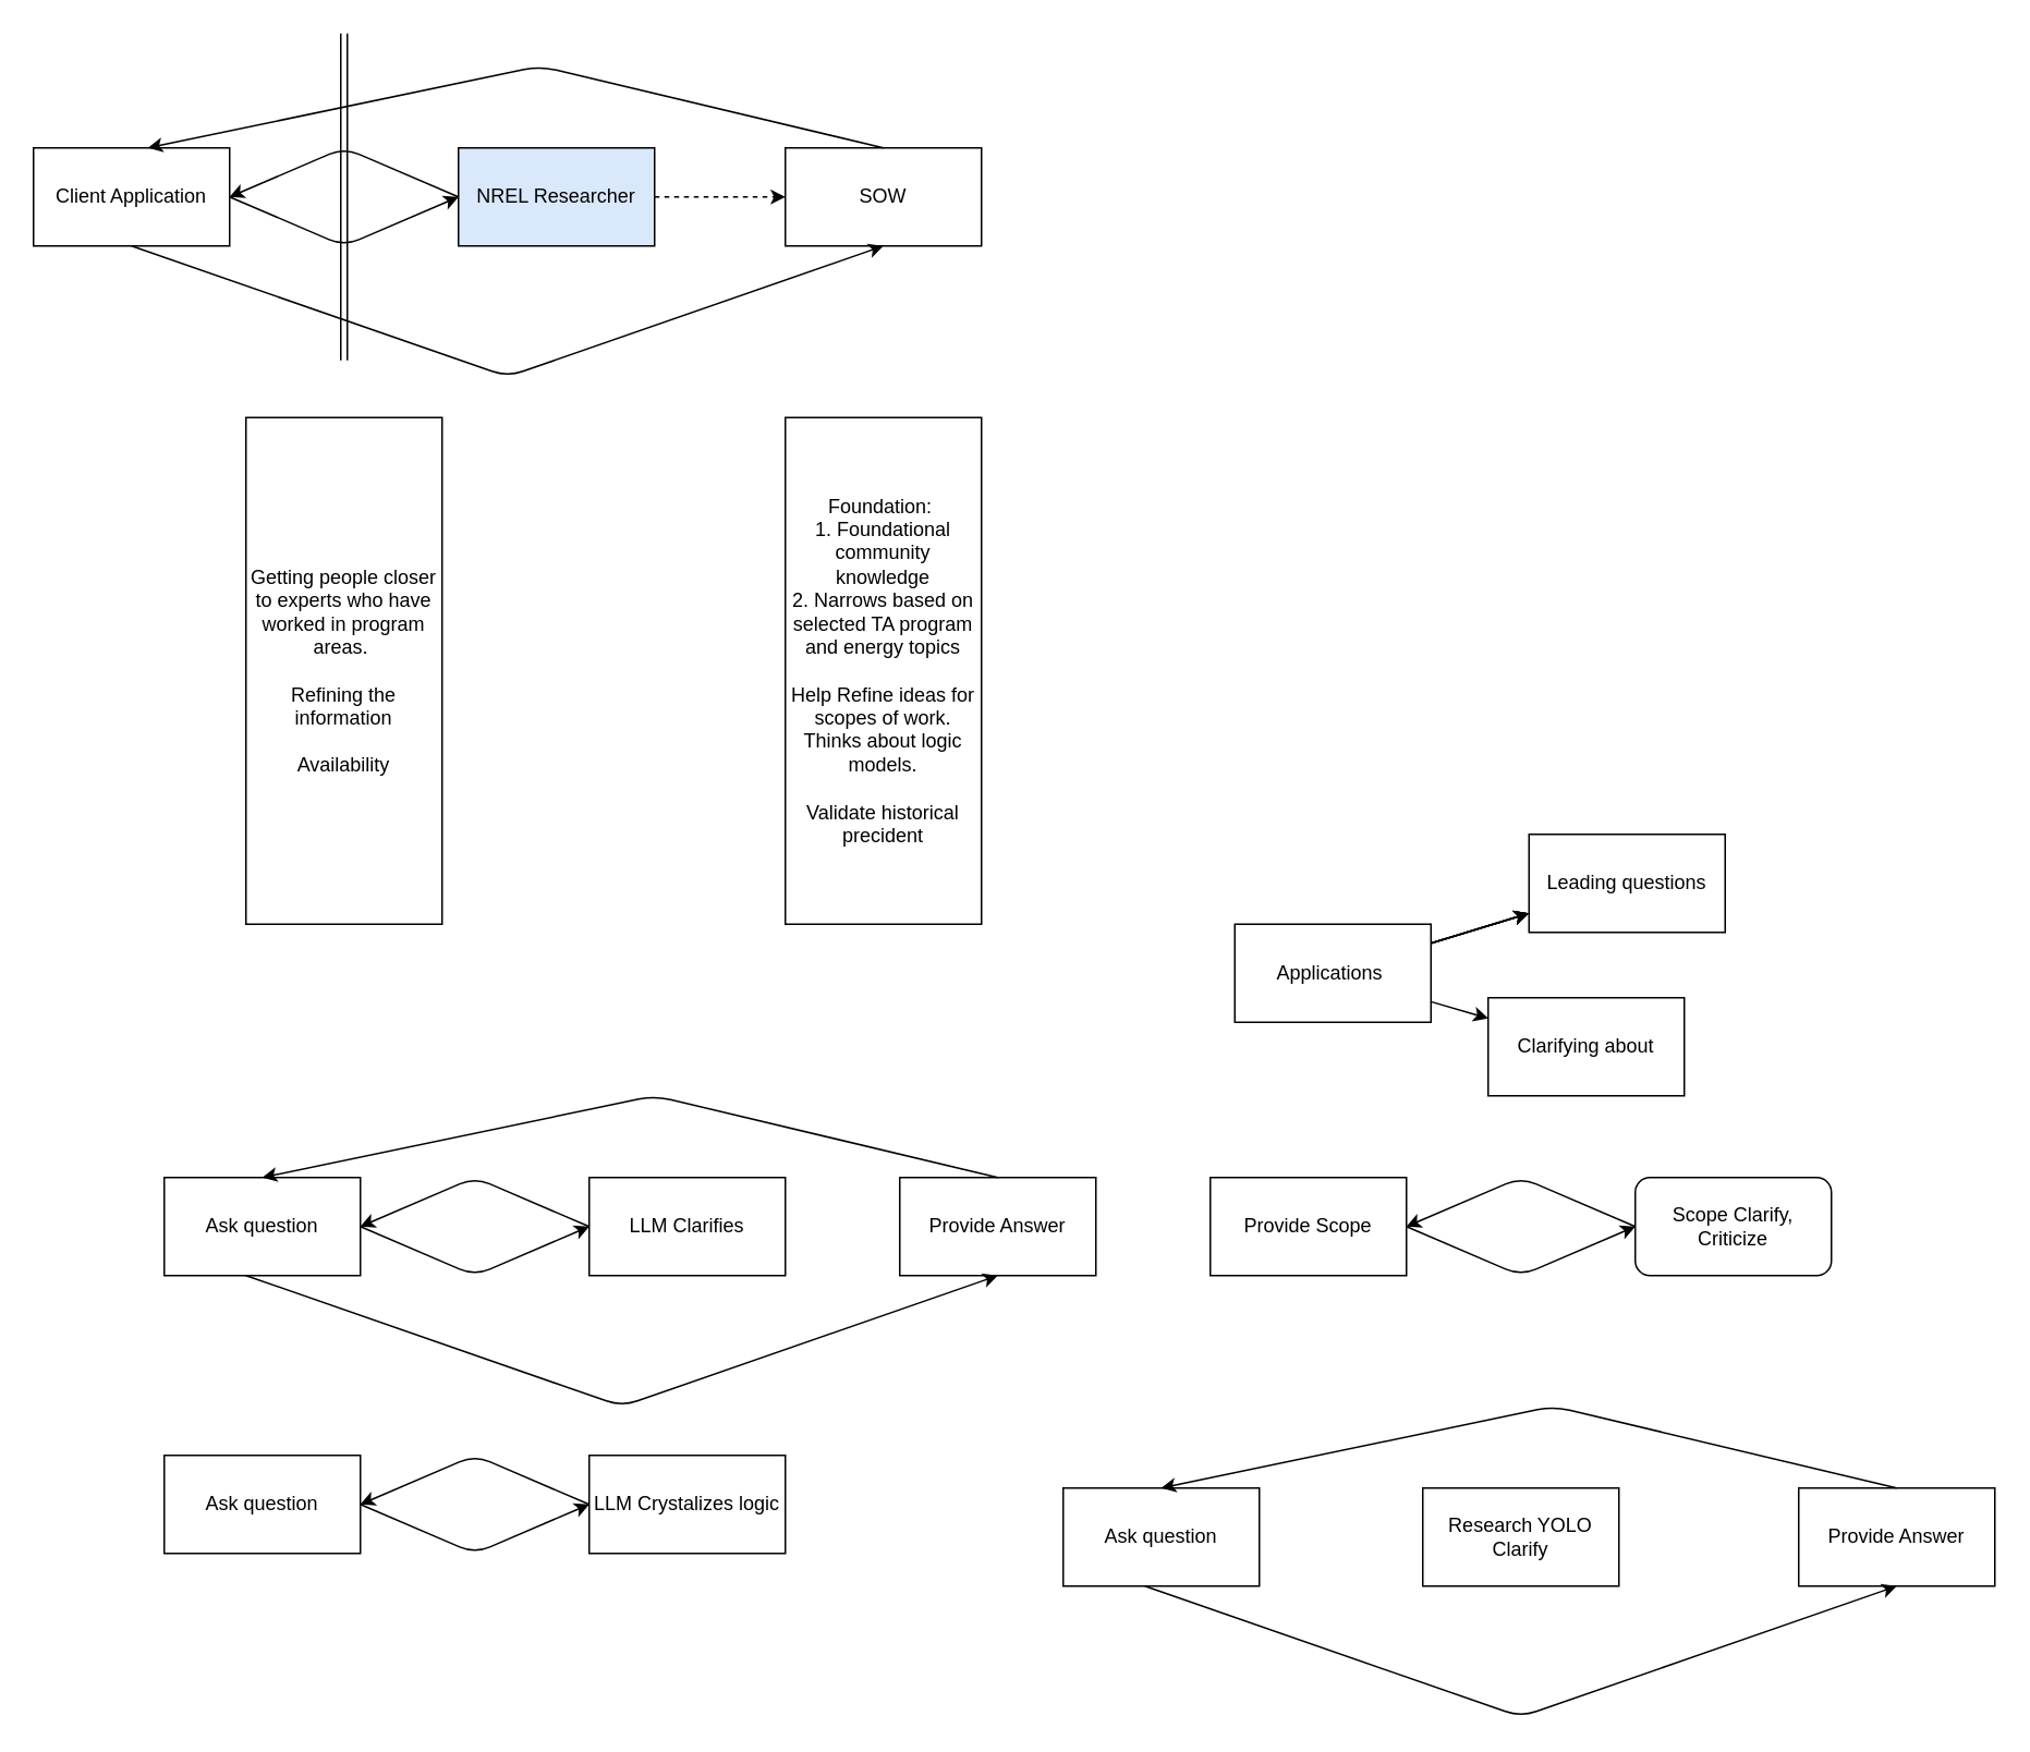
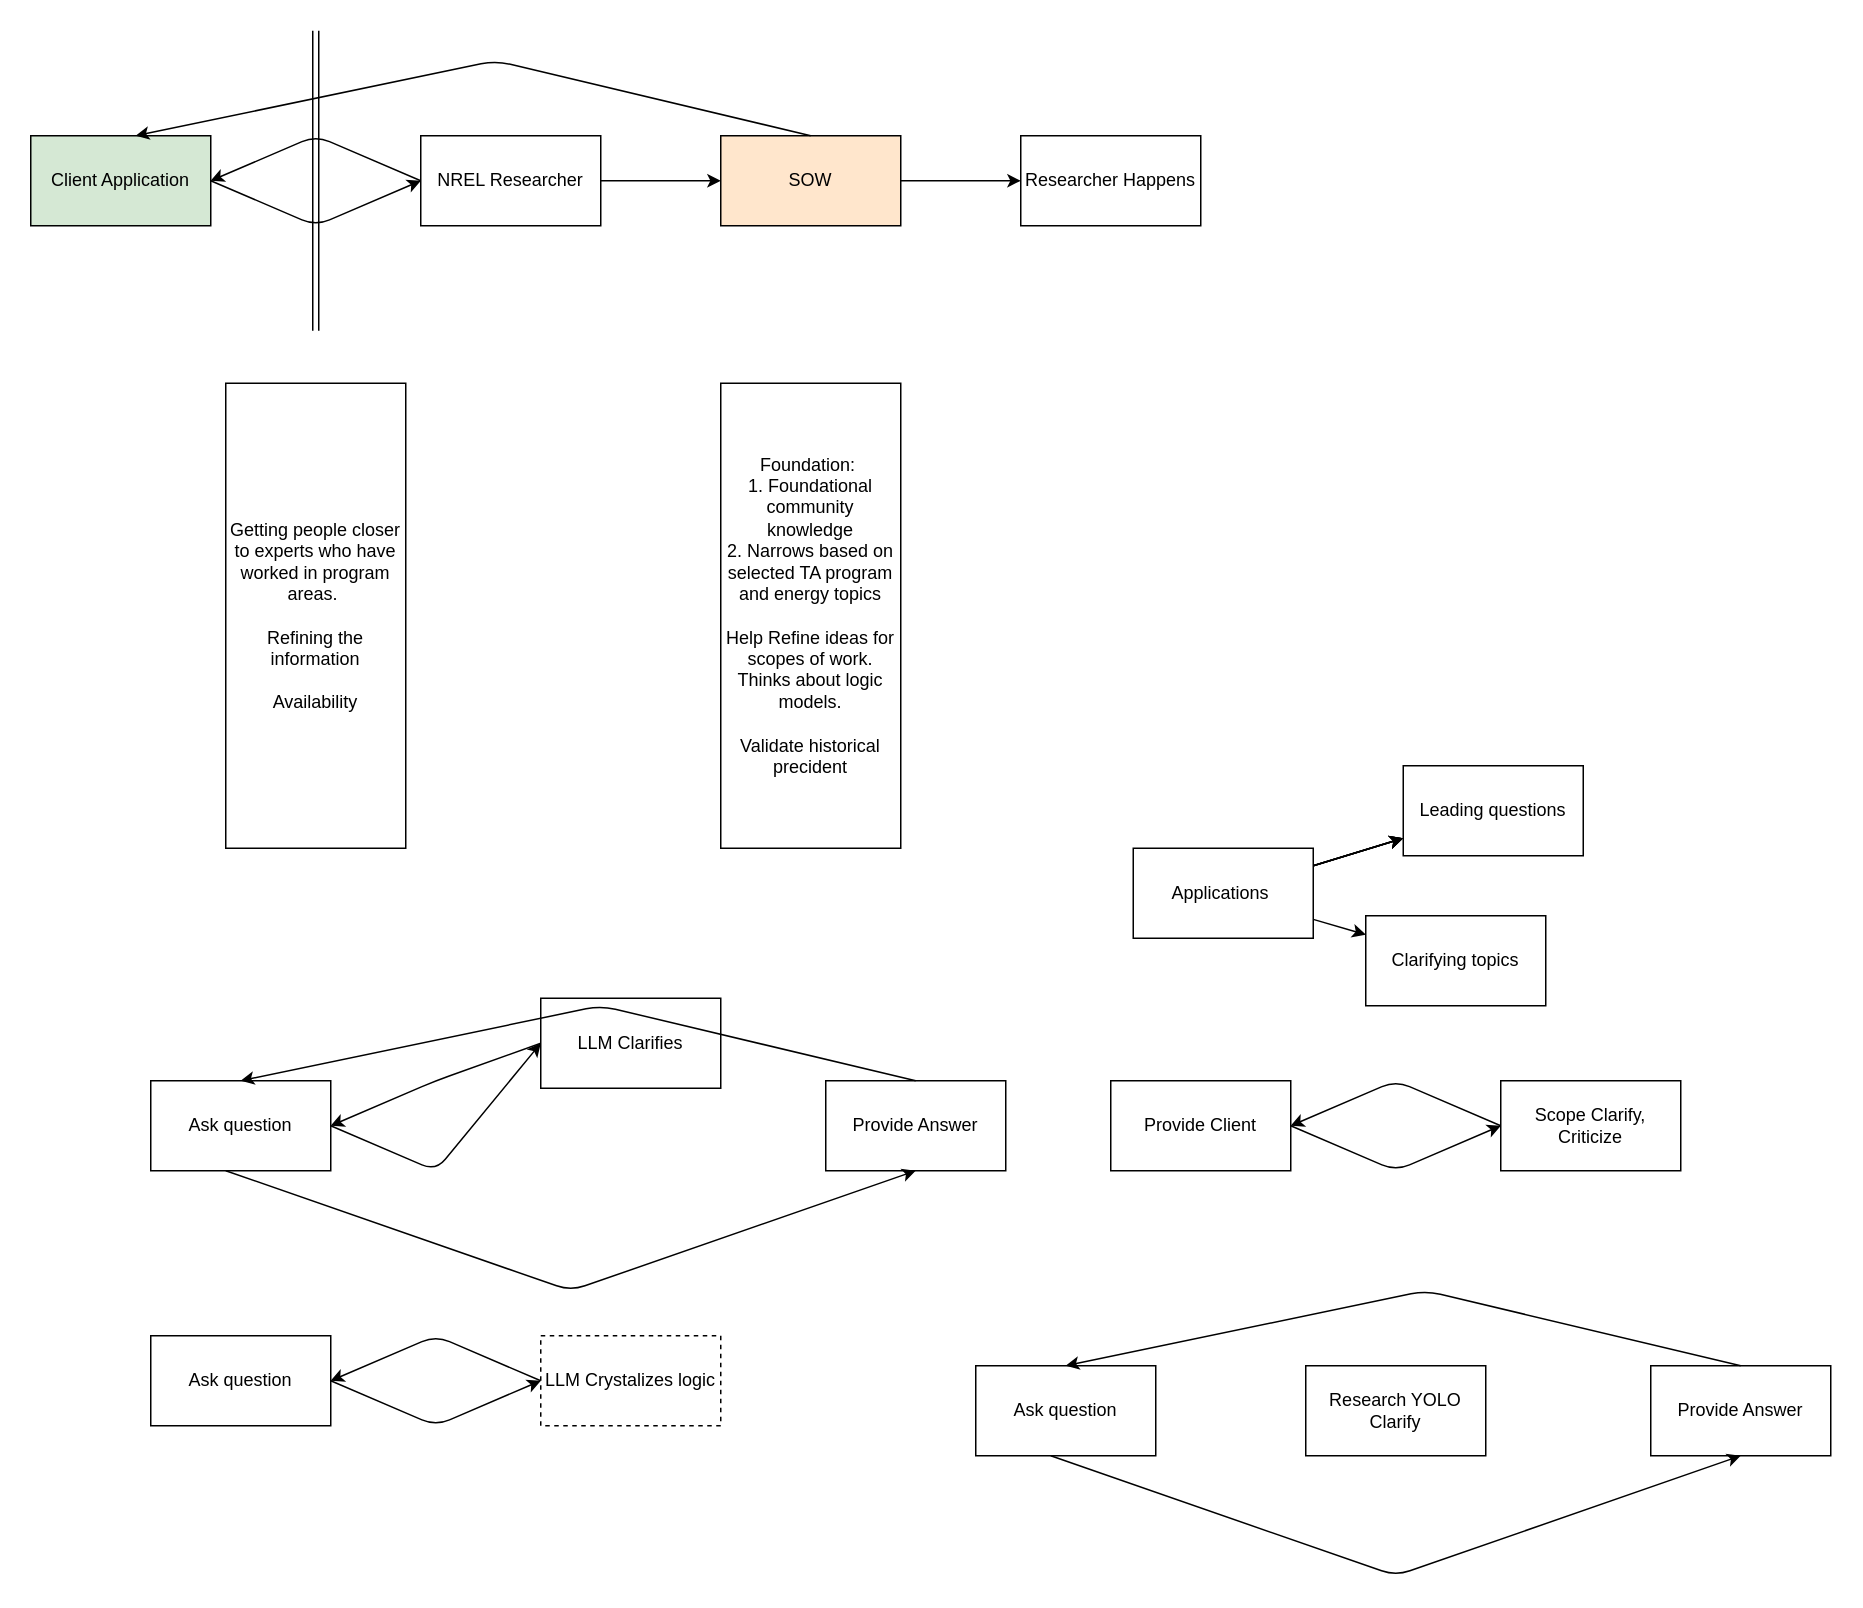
- <mxCell id="3" value="Client Application" style="whiteSpace=wrap;html=1;" vertex="1" parent="1"><mxGeometry x="20" y="90" width="120" height="60" as="geometry" /></mxCell>
+ <mxCell id="3" value="Client Application" style="whiteSpace=wrap;html=1;fillColor=#d5e8d4;" vertex="1" parent="1"><mxGeometry x="20" y="90" width="120" height="60" as="geometry" /></mxCell>
- <mxCell id="7" value="NREL Researcher" style="whiteSpace=wrap;html=1;fillColor=#dae8fc;" vertex="1" parent="1"><mxGeometry x="280" y="90" width="120" height="60" as="geometry" /></mxCell>
+ <mxCell id="7" value="NREL Researcher" style="whiteSpace=wrap;html=1;" vertex="1" parent="1"><mxGeometry x="280" y="90" width="120" height="60" as="geometry" /></mxCell>
- <mxCell id="5" value="" style="edgeStyle=none;html=1;dashed=1;" edge="1" parent="1" source="7" target="9"><mxGeometry relative="1" as="geometry" /></mxCell>
+ <mxCell id="5" value="" style="edgeStyle=none;html=1;" edge="1" parent="1" source="7" target="9"><mxGeometry relative="1" as="geometry" /></mxCell>
- <mxCell id="9" value="SOW" style="whiteSpace=wrap;html=1;" vertex="1" parent="1"><mxGeometry x="480" y="90" width="120" height="60" as="geometry" /></mxCell>
+ <mxCell id="9" value="SOW" style="whiteSpace=wrap;html=1;fillColor=#ffe6cc;" vertex="1" parent="1"><mxGeometry x="480" y="90" width="120" height="60" as="geometry" /></mxCell>
+ <mxCell id="8" value="" style="edgeStyle=none;html=1;" edge="1" parent="1" source="9" target="12"><mxGeometry relative="1" as="geometry" /></mxCell>
+ <mxCell id="12" value="Researcher Happens" style="whiteSpace=wrap;html=1;" vertex="1" parent="1"><mxGeometry x="680" y="90" width="120" height="60" as="geometry" /></mxCell>
- <mxCell id="11" value="" style="edgeStyle=none;html=1;exitX=0.5;exitY=1;exitDx=0;exitDy=0;entryX=0.5;entryY=1;entryDx=0;entryDy=0;" edge="1" parent="1" source="3" target="9"><mxGeometry relative="1" as="geometry"><mxPoint x="540" y="150" as="sourcePoint" /><mxPoint x="560" y="230" as="targetPoint" /><Array as="points"><mxPoint x="310" y="230" /></Array></mxGeometry></mxCell>
- <mxCell id="42" value="Clarifying about" style="whiteSpace=wrap;html=1;" vertex="1" parent="1"><mxGeometry x="910" y="610" width="120" height="60" as="geometry" /></mxCell>
+ <mxCell id="42" value="Clarifying topics" style="whiteSpace=wrap;html=1;" vertex="1" parent="1"><mxGeometry x="910" y="610" width="120" height="60" as="geometry" /></mxCell>
- <mxCell id="18" value="LLM Clarifies" style="whiteSpace=wrap;html=1;" vertex="1" parent="1"><mxGeometry x="360" y="720" width="120" height="60" as="geometry" /></mxCell>
+ <mxCell id="18" value="LLM Clarifies" style="whiteSpace=wrap;html=1;" vertex="1" parent="1"><mxGeometry x="360" y="665" width="120" height="60" as="geometry" /></mxCell>
- <mxCell id="33" value="Provide Scope" style="whiteSpace=wrap;html=1;" vertex="1" parent="1"><mxGeometry x="740" y="720" width="120" height="60" as="geometry" /></mxCell>
+ <mxCell id="33" value="Provide Client" style="whiteSpace=wrap;html=1;" vertex="1" parent="1"><mxGeometry x="740" y="720" width="120" height="60" as="geometry" /></mxCell>
- <mxCell id="35" value="Scope Clarify, Criticize" style="whiteSpace=wrap;html=1;rounded=1;" vertex="1" parent="1"><mxGeometry x="1000" y="720" width="120" height="60" as="geometry" /></mxCell>
+ <mxCell id="35" value="Scope Clarify, Criticize" style="whiteSpace=wrap;html=1;" vertex="1" parent="1"><mxGeometry x="1000" y="720" width="120" height="60" as="geometry" /></mxCell>
- <mxCell id="31" value="LLM Crystalizes logic" style="whiteSpace=wrap;html=1;" vertex="1" parent="1"><mxGeometry x="360" y="890" width="120" height="60" as="geometry" /></mxCell>
+ <mxCell id="31" value="LLM Crystalizes logic" style="whiteSpace=wrap;html=1;dashed=1;" vertex="1" parent="1"><mxGeometry x="360" y="890" width="120" height="60" as="geometry" /></mxCell>
